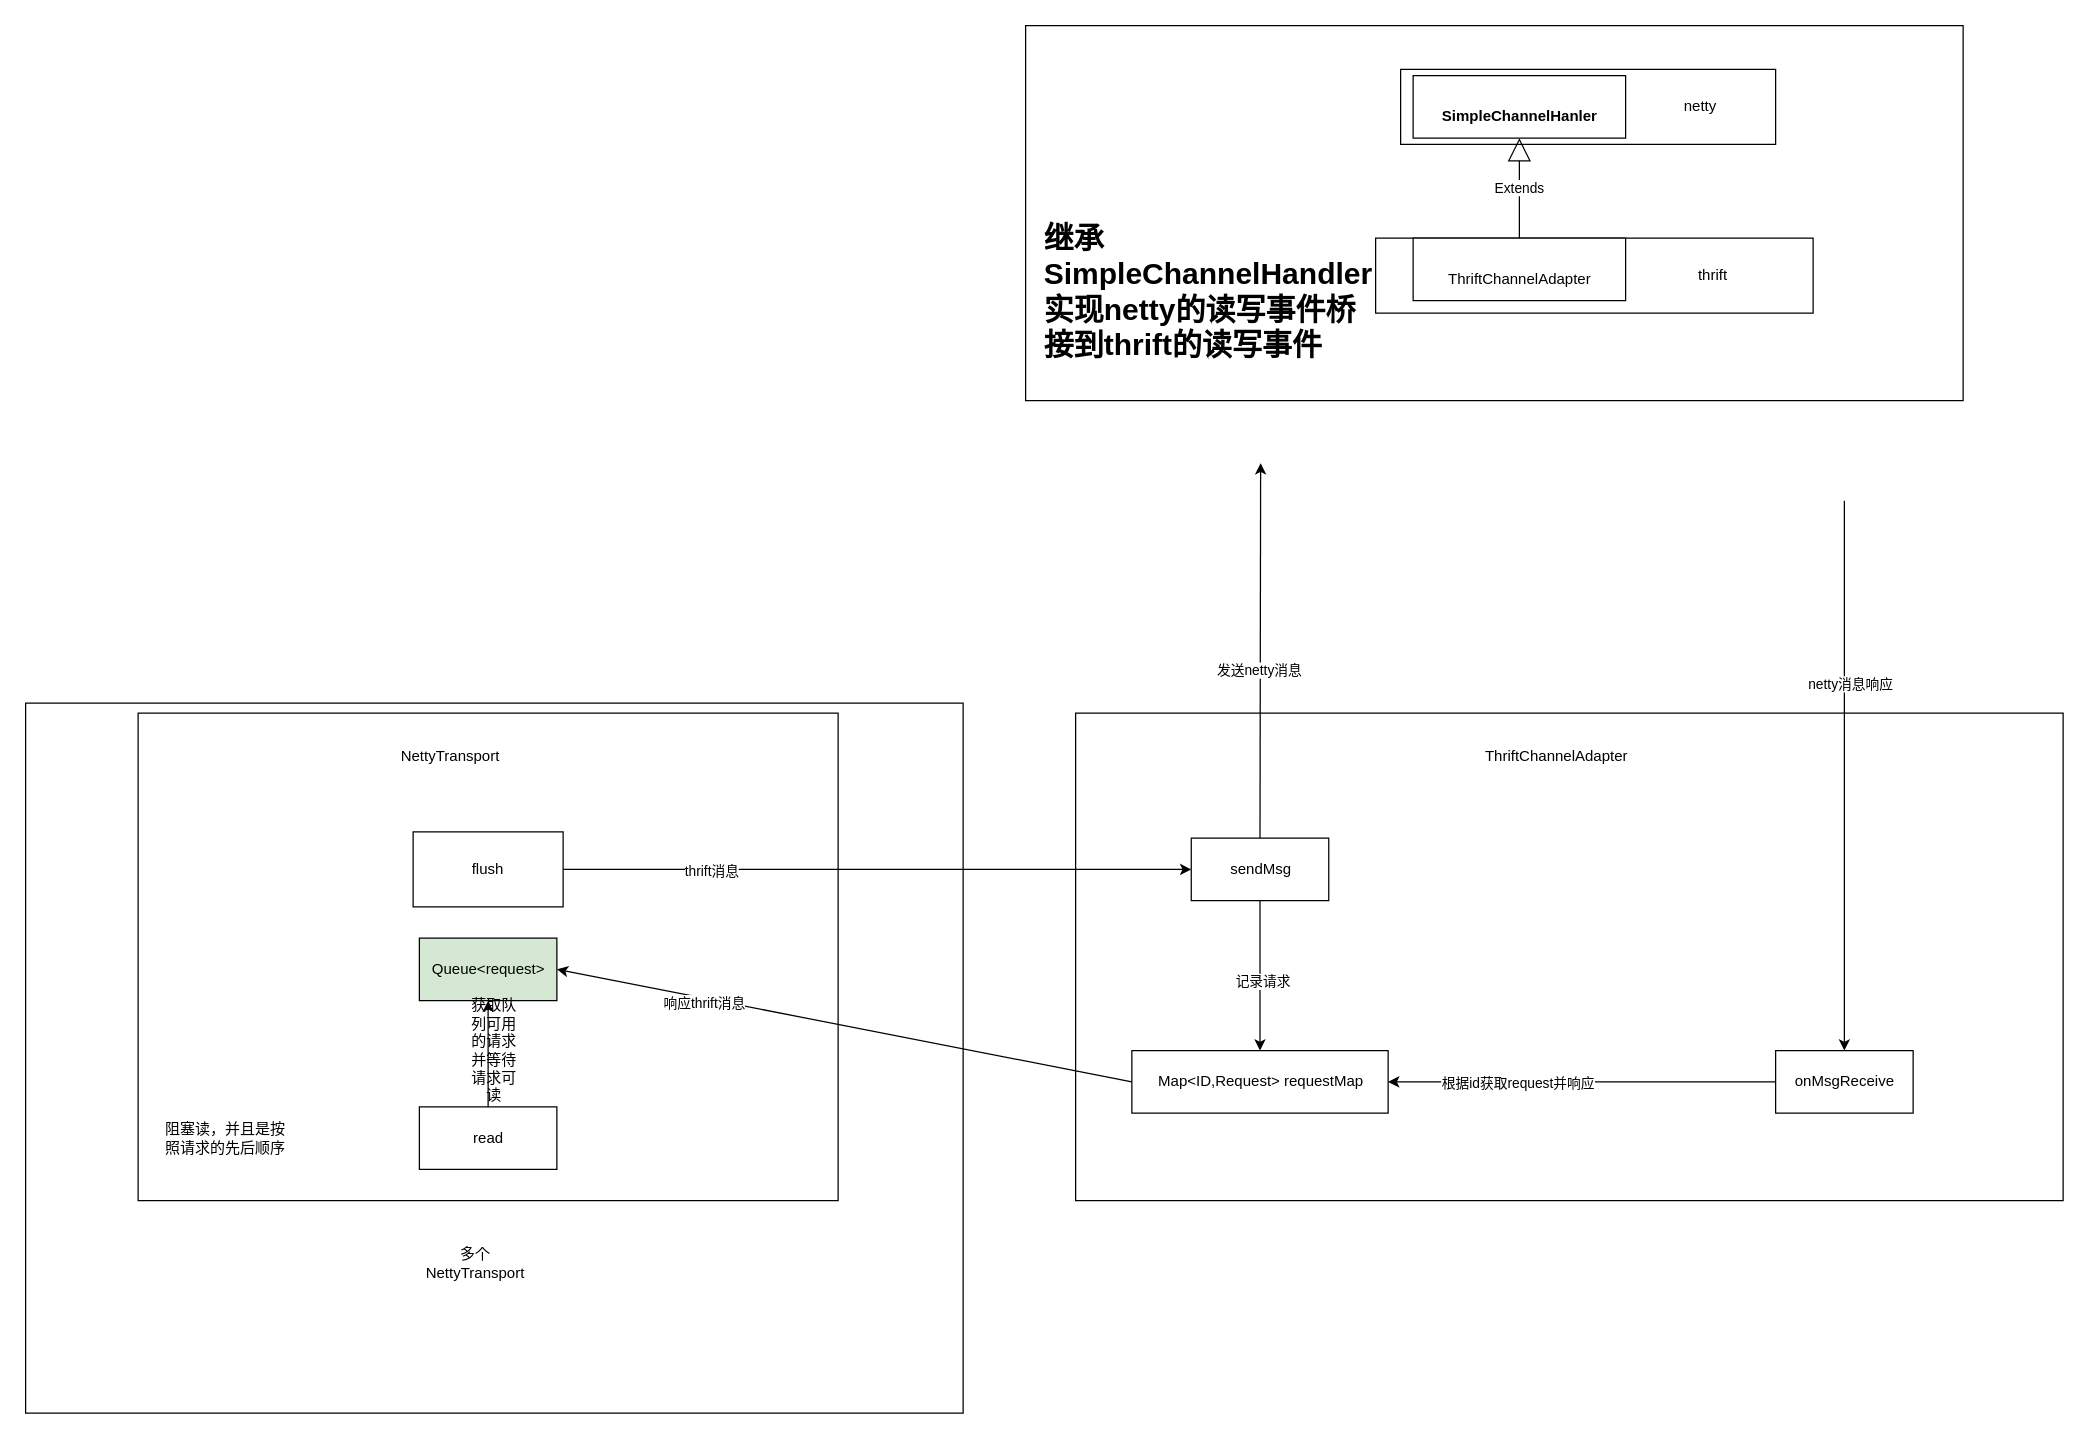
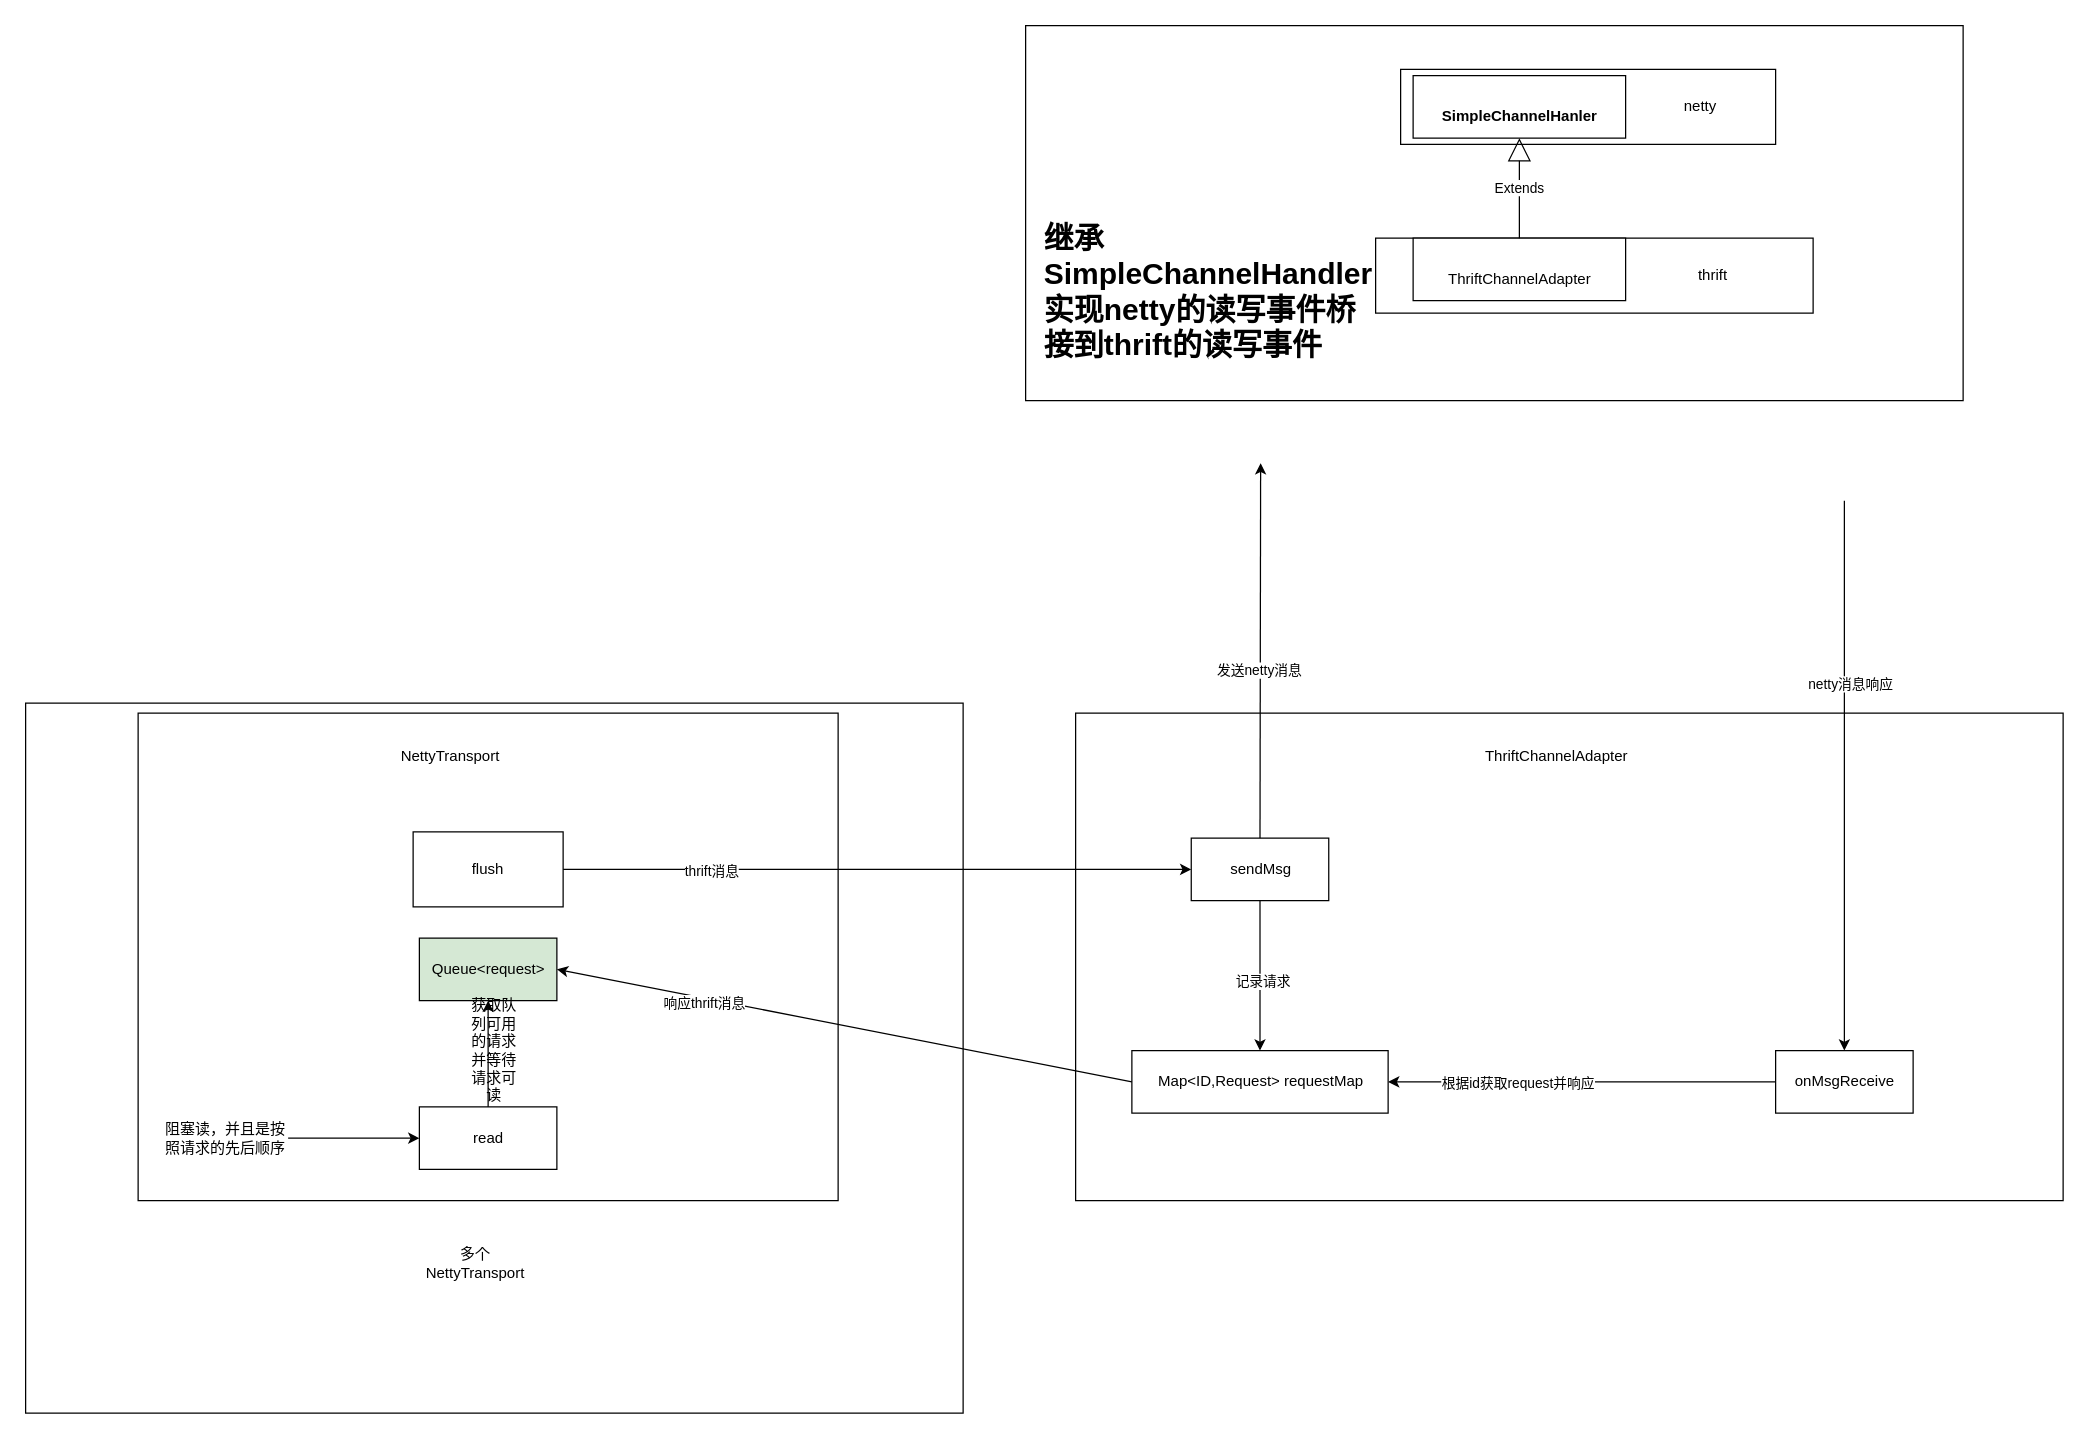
+ <mxCell id="35" style="edgeStyle=orthogonalEdgeStyle;rounded=0;orthogonalLoop=1;jettySize=auto;html=1;entryX=0;entryY=0.5;entryDx=0;entryDy=0;" edge="1" parent="1" source="36" target="31"><mxGeometry relative="1" as="geometry" /></mxCell>
